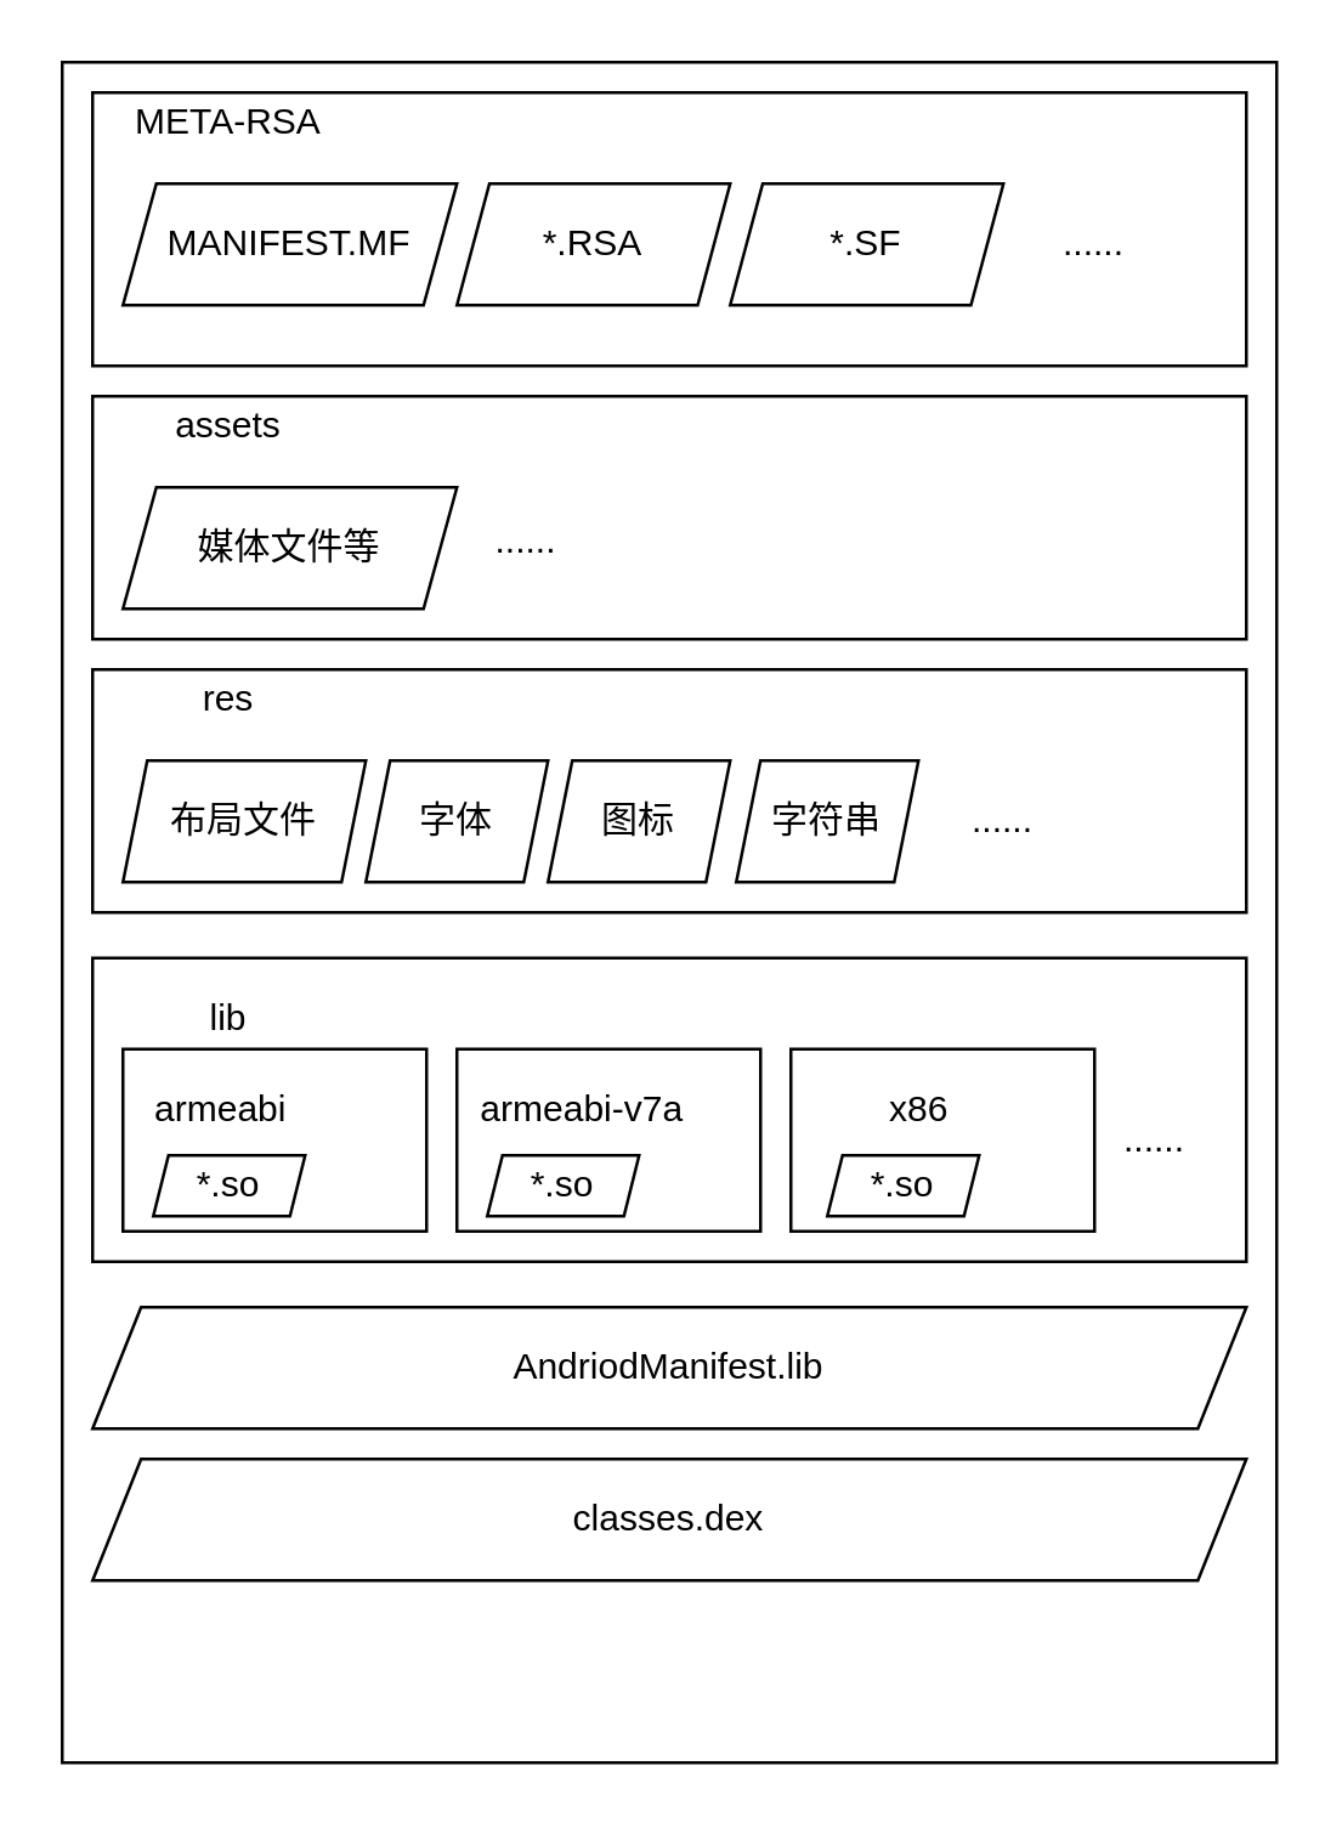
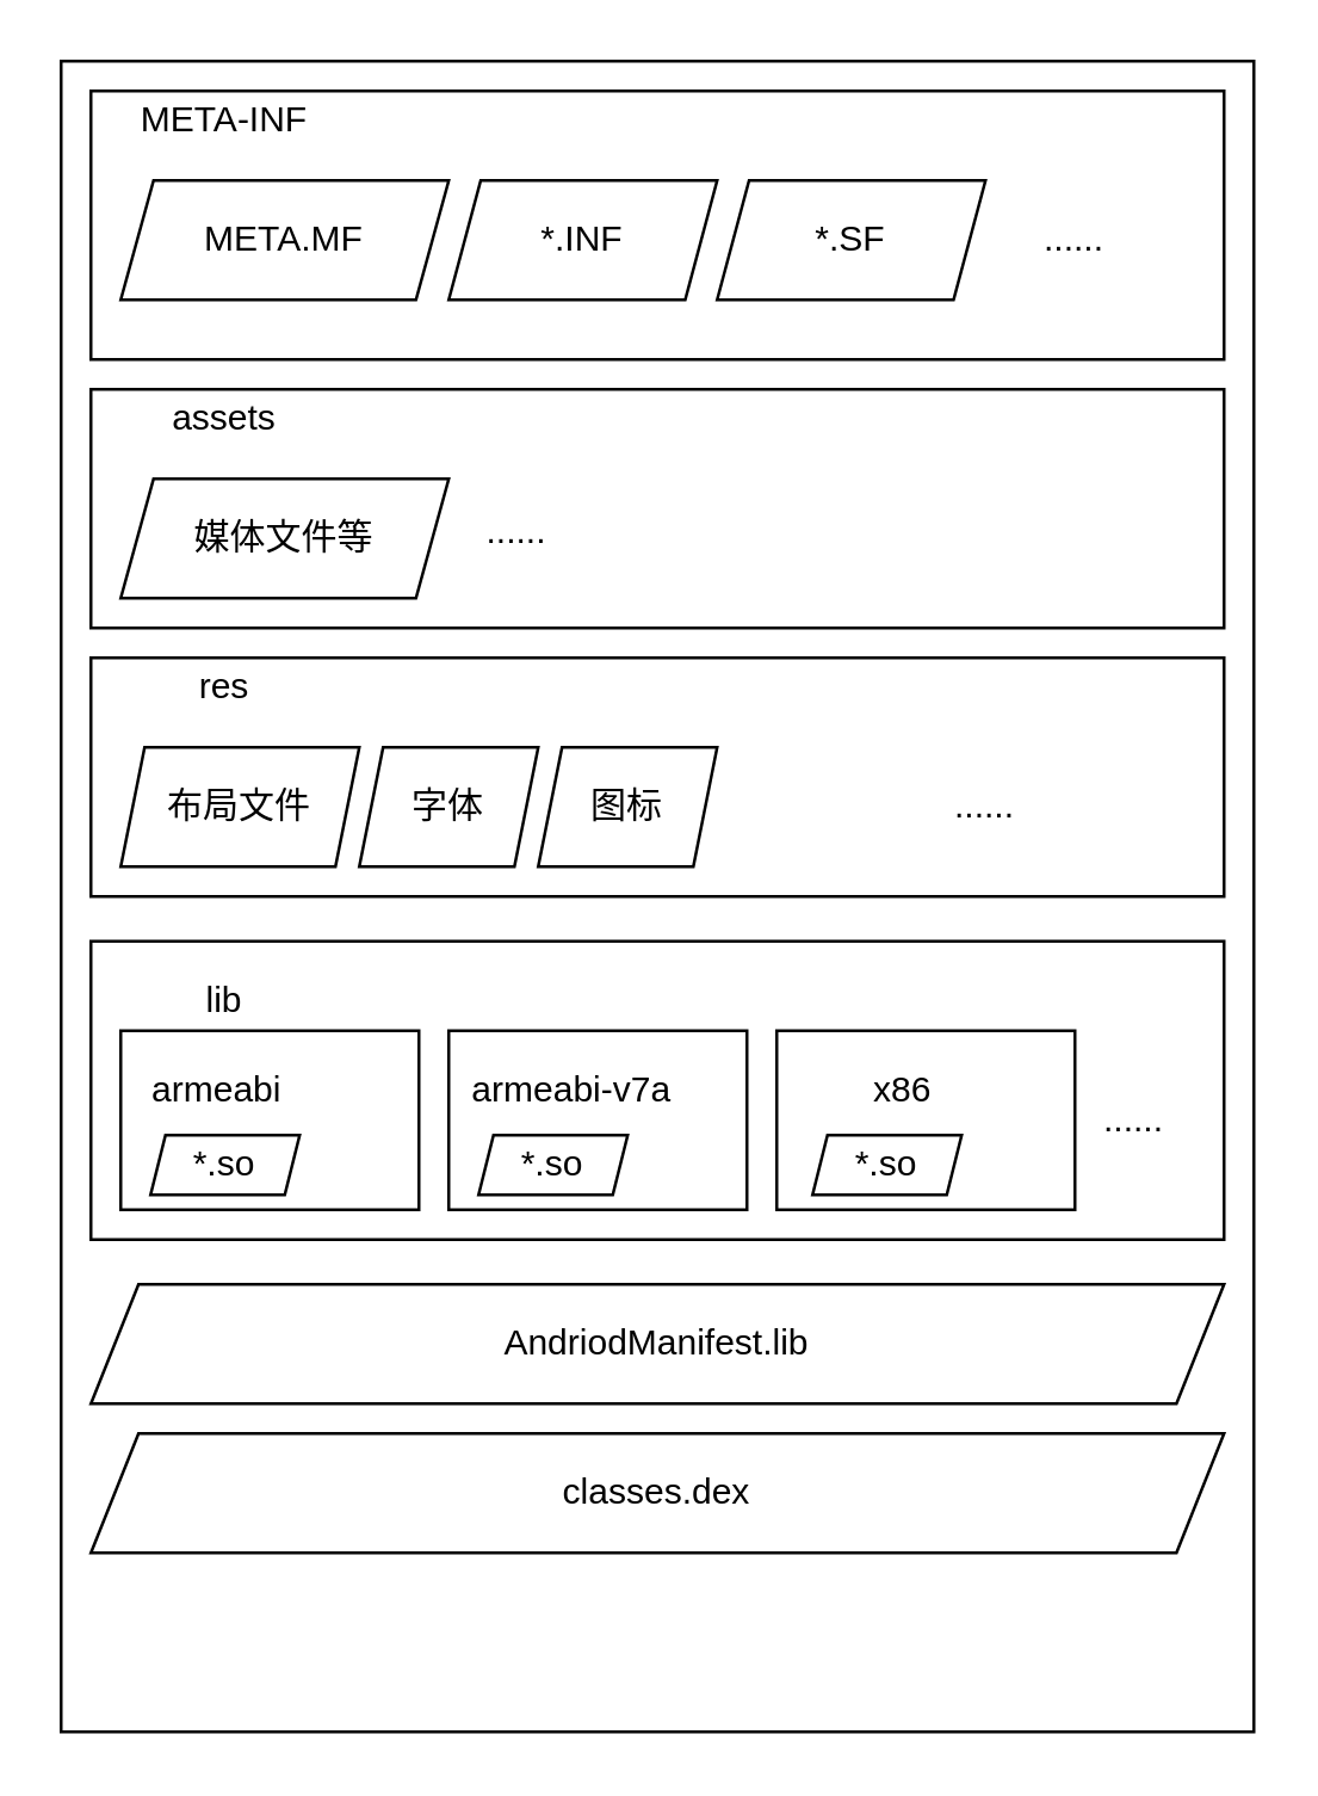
- <mxCell id="4" value="&lt;font style=&quot;font-size: 12px&quot;&gt;META-RSA&lt;/font&gt;" style="text;html=1;strokeColor=none;fillColor=none;align=center;verticalAlign=middle;whiteSpace=wrap;rounded=0;" vertex="1" parent="1"><mxGeometry x="40" y="30" width="70" height="20" as="geometry" /></mxCell>
+ <mxCell id="4" value="&lt;font style=&quot;font-size: 12px&quot;&gt;META-INF&lt;/font&gt;" style="text;html=1;strokeColor=none;fillColor=none;align=center;verticalAlign=middle;whiteSpace=wrap;rounded=0;" vertex="1" parent="1"><mxGeometry x="40" y="30" width="70" height="20" as="geometry" /></mxCell>
- <mxCell id="5" value="MANIFEST.MF" style="shape=parallelogram;perimeter=parallelogramPerimeter;whiteSpace=wrap;html=1;size=0.1;" vertex="1" parent="1"><mxGeometry x="40" y="60" width="110" height="40" as="geometry" /></mxCell>
+ <mxCell id="5" value="META.MF" style="shape=parallelogram;perimeter=parallelogramPerimeter;whiteSpace=wrap;html=1;size=0.1;" vertex="1" parent="1"><mxGeometry x="40" y="60" width="110" height="40" as="geometry" /></mxCell>
- <mxCell id="6" value="*.RSA&lt;br&gt;" style="shape=parallelogram;perimeter=parallelogramPerimeter;whiteSpace=wrap;html=1;size=0.119;" vertex="1" parent="1"><mxGeometry x="150" y="60" width="90" height="40" as="geometry" /></mxCell>
+ <mxCell id="6" value="*.INF&lt;br&gt;" style="shape=parallelogram;perimeter=parallelogramPerimeter;whiteSpace=wrap;html=1;size=0.119;" vertex="1" parent="1"><mxGeometry x="150" y="60" width="90" height="40" as="geometry" /></mxCell>
- <mxCell id="22" value="字符串" style="shape=parallelogram;perimeter=parallelogramPerimeter;whiteSpace=wrap;html=1;size=0.133;" vertex="1" parent="16"><mxGeometry x="212" y="30" width="60" height="40" as="geometry" /></mxCell>
